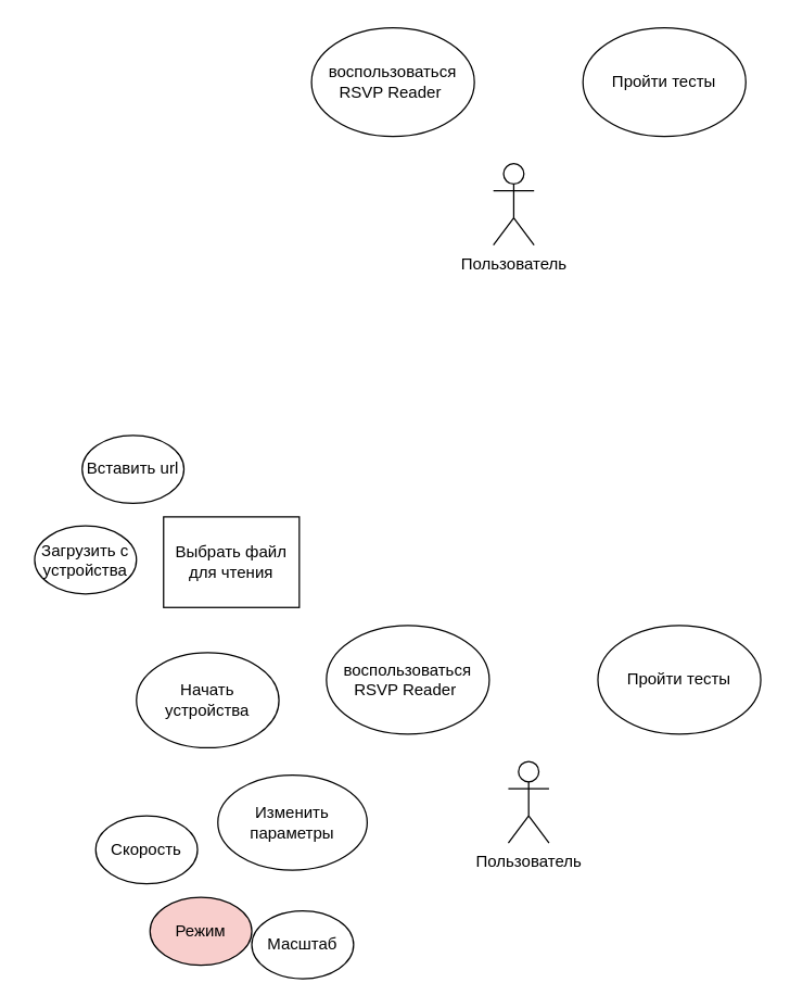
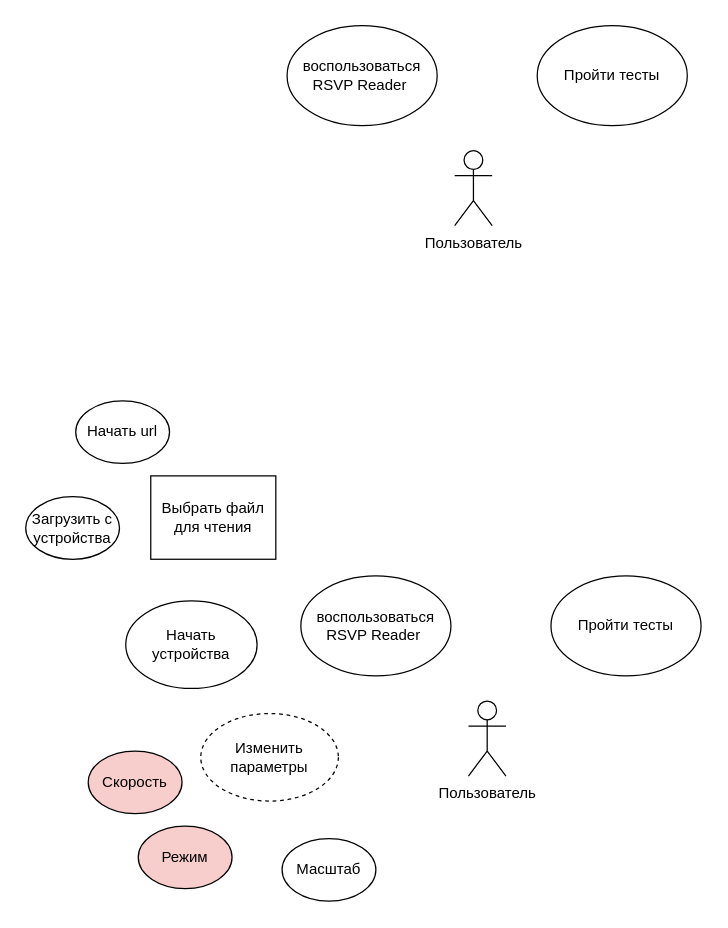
- <mxCell id="7" value="Вставить url" style="ellipse;whiteSpace=wrap;html=1;" vertex="1" parent="1"><mxGeometry x="60" y="320" width="75" height="50" as="geometry" /></mxCell>
+ <mxCell id="7" value="Начать url" style="ellipse;whiteSpace=wrap;html=1;" vertex="1" parent="1"><mxGeometry x="60" y="320" width="75" height="50" as="geometry" /></mxCell>
- <mxCell id="8" value="Загрузить с устройства" style="ellipse;whiteSpace=wrap;html=1;" vertex="1" parent="1"><mxGeometry x="25" y="386.67" width="75" height="50" as="geometry" /></mxCell>
+ <mxCell id="8" value="Загрузить с устройства" style="ellipse;whiteSpace=wrap;html=1;" vertex="1" parent="1"><mxGeometry x="20" y="396.67" width="75" height="50" as="geometry" /></mxCell>
- <mxCell id="10" value="Изменить параметры" style="ellipse;whiteSpace=wrap;html=1;" vertex="1" parent="1"><mxGeometry x="160" y="570" width="110.01" height="70" as="geometry" /></mxCell>
+ <mxCell id="10" value="Изменить параметры" style="ellipse;whiteSpace=wrap;html=1;dashed=1;" vertex="1" parent="1"><mxGeometry x="160" y="570" width="110.01" height="70" as="geometry" /></mxCell>
- <mxCell id="9" value="Скорость" style="ellipse;whiteSpace=wrap;html=1;" vertex="1" parent="1"><mxGeometry x="70" y="600" width="75" height="50" as="geometry" /></mxCell>
+ <mxCell id="9" value="Скорость" style="ellipse;whiteSpace=wrap;html=1;fillColor=#f8cecc;" vertex="1" parent="1"><mxGeometry x="70" y="600" width="75" height="50" as="geometry" /></mxCell>
- <mxCell id="12" value="Масштаб" style="ellipse;whiteSpace=wrap;html=1;" vertex="1" parent="1"><mxGeometry x="185" y="670" width="75" height="50" as="geometry" /></mxCell>
+ <mxCell id="12" value="Масштаб" style="ellipse;whiteSpace=wrap;html=1;" vertex="1" parent="1"><mxGeometry x="225" y="670" width="75" height="50" as="geometry" /></mxCell>
